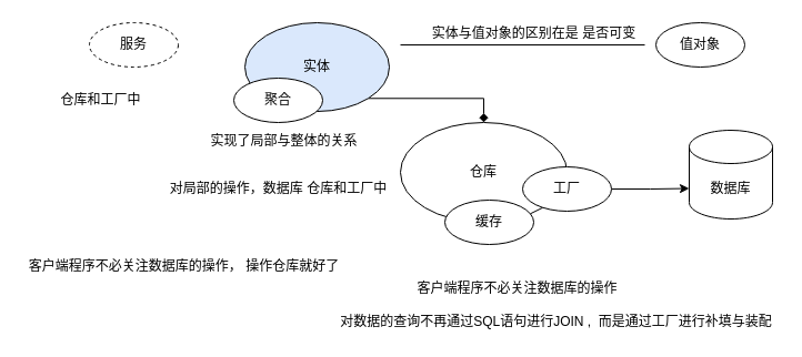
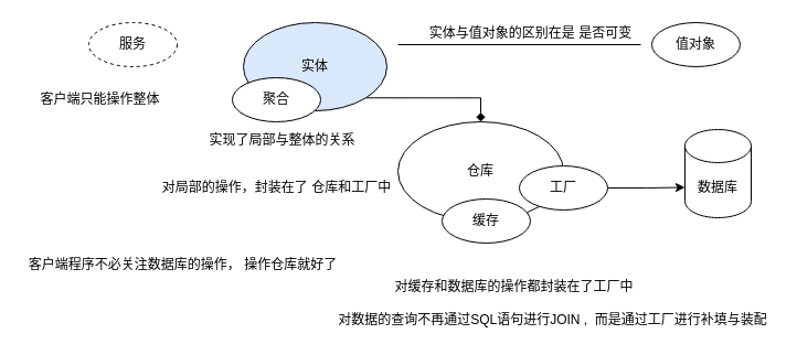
- <mxCell id="13" value="仓库和工厂中" style="text;html=1;align=center;verticalAlign=middle;resizable=0;points=[];autosize=1;strokeColor=none;" vertex="1" parent="1"><mxGeometry x="30" y="80" width="120" height="20" as="geometry" /></mxCell>
+ <mxCell id="13" value="客户端只能操作整体" style="text;html=1;align=center;verticalAlign=middle;resizable=0;points=[];autosize=1;strokeColor=none;" vertex="1" parent="1"><mxGeometry x="30" y="80" width="120" height="20" as="geometry" /></mxCell>
- <mxCell id="11" value="数据库" style="shape=cylinder3;whiteSpace=wrap;html=1;boundedLbl=1;backgroundOutline=1;size=15;" vertex="1" parent="1"><mxGeometry x="620" y="117" width="75" height="80" as="geometry" /></mxCell>
+ <mxCell id="11" value="数据库" style="shape=cylinder3;whiteSpace=wrap;html=1;boundedLbl=1;backgroundOutline=1;size=15;" vertex="1" parent="1"><mxGeometry x="620" y="117" width="60" height="80" as="geometry" /></mxCell>
- <mxCell id="14" value="对局部的操作，数据库 仓库和工厂中" style="text;html=1;align=center;verticalAlign=middle;resizable=0;points=[];autosize=1;strokeColor=none;" vertex="1" parent="1"><mxGeometry x="140" y="160" width="220" height="20" as="geometry" /></mxCell>
+ <mxCell id="14" value="对局部的操作，封装在了 仓库和工厂中" style="text;html=1;align=center;verticalAlign=middle;resizable=0;points=[];autosize=1;strokeColor=none;" vertex="1" parent="1"><mxGeometry x="140" y="160" width="220" height="20" as="geometry" /></mxCell>
- <mxCell id="16" value="客户端程序不必关注数据库的操作" style="text;html=1;align=center;verticalAlign=middle;resizable=0;points=[];autosize=1;strokeColor=none;" vertex="1" parent="1"><mxGeometry x="350" y="250" width="230" height="20" as="geometry" /></mxCell>
+ <mxCell id="16" value="对缓存和数据库的操作都封装在了工厂中" style="text;html=1;align=center;verticalAlign=middle;resizable=0;points=[];autosize=1;strokeColor=none;" vertex="1" parent="1"><mxGeometry x="350" y="250" width="230" height="20" as="geometry" /></mxCell>
